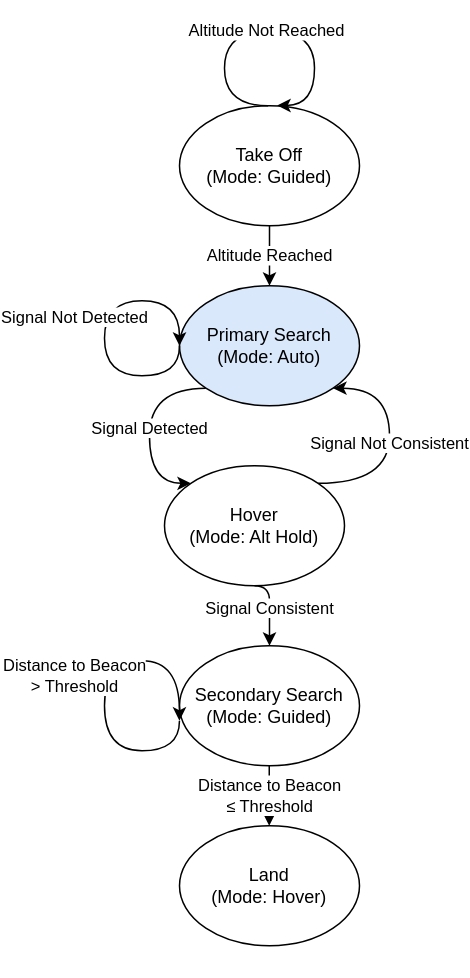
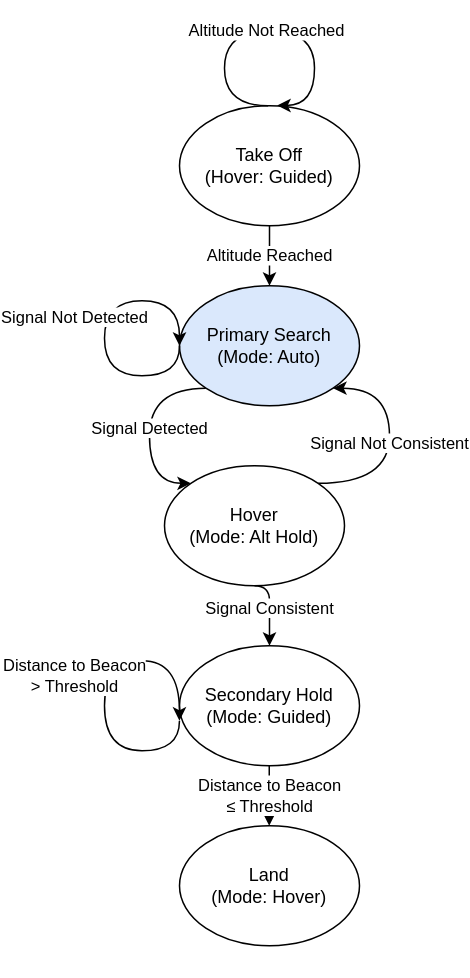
- <mxCell id="3" value="Take Off&lt;br&gt;(Mode: Guided)" style="ellipse;whiteSpace=wrap;html=1;" vertex="1" parent="1"><mxGeometry x="71" y="70" width="120" height="80" as="geometry" /></mxCell>
+ <mxCell id="3" value="Take Off&lt;br&gt;(Hover: Guided)" style="ellipse;whiteSpace=wrap;html=1;" vertex="1" parent="1"><mxGeometry x="71" y="70" width="120" height="80" as="geometry" /></mxCell>
- <mxCell id="7" value="Secondary Search&lt;br&gt;(Mode: Guided)" style="ellipse;whiteSpace=wrap;html=1;" vertex="1" parent="1"><mxGeometry x="71" y="430" width="120" height="80" as="geometry" /></mxCell>
+ <mxCell id="7" value="Secondary Hold&lt;br&gt;(Mode: Guided)" style="ellipse;whiteSpace=wrap;html=1;" vertex="1" parent="1"><mxGeometry x="71" y="430" width="120" height="80" as="geometry" /></mxCell>
